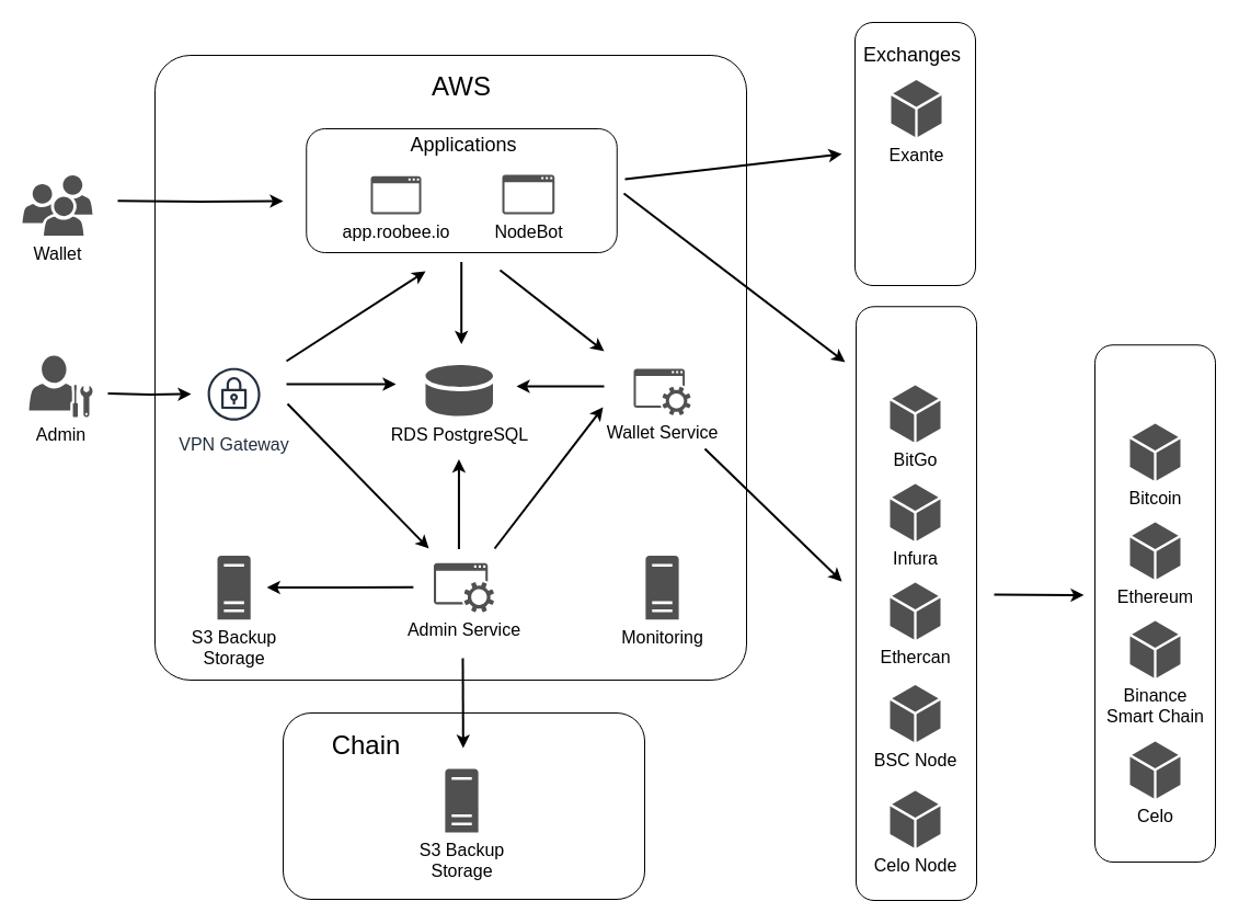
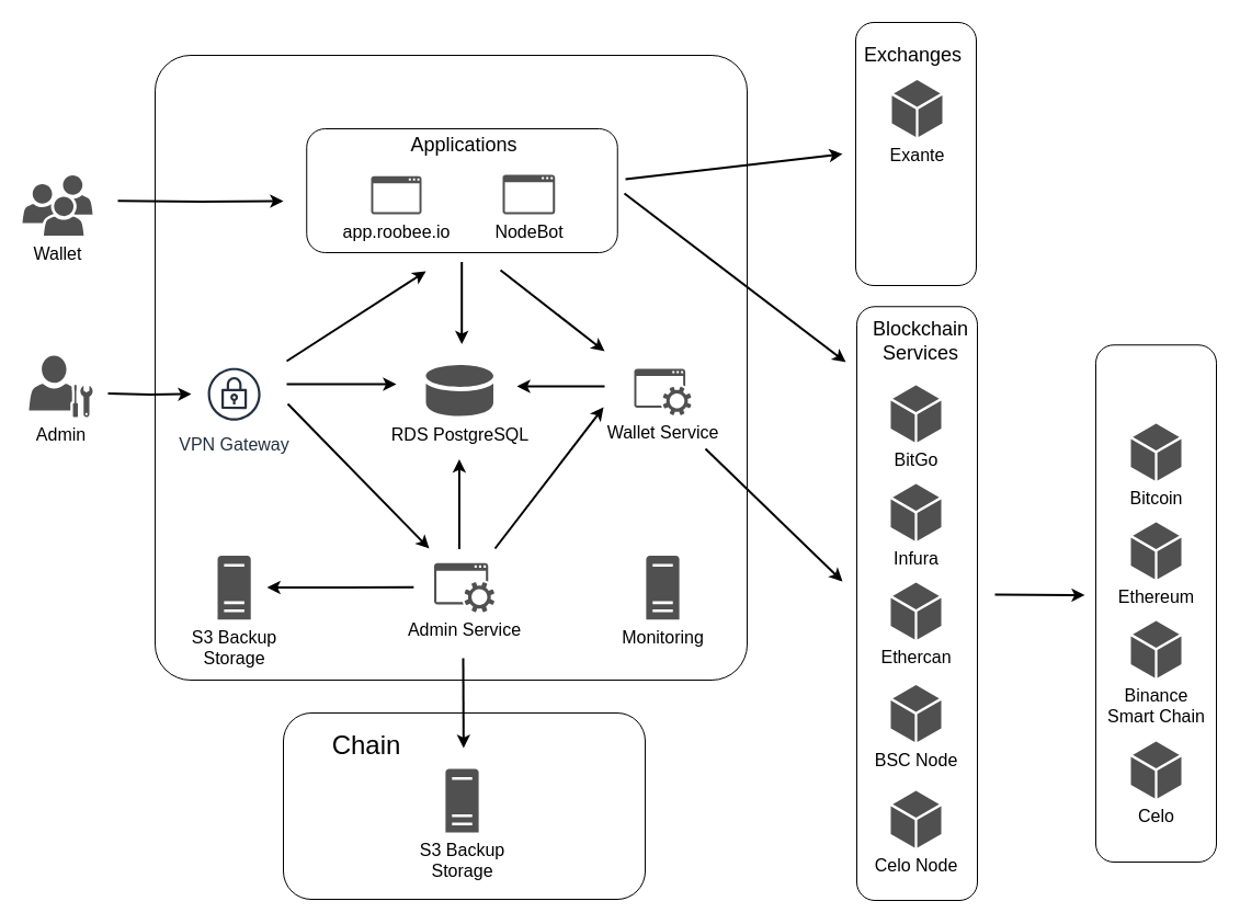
- <mxCell id="24" value="&lt;font style=&quot;font-size: 24px;&quot;&gt;AWS&lt;/font&gt;" style="text;html=1;strokeColor=none;fillColor=none;align=center;verticalAlign=middle;whiteSpace=wrap;rounded=0;" vertex="1" parent="1"><mxGeometry x="371" y="58.25" width="100" height="41.75" as="geometry" /></mxCell>
+ <mxCell id="18" value="&lt;font style=&quot;font-size: 18px;&quot;&gt;Blockchain Services&lt;/font&gt;" style="text;html=1;strokeColor=none;fillColor=none;align=center;verticalAlign=middle;whiteSpace=wrap;rounded=0;" vertex="1" parent="1"><mxGeometry x="786.5" y="291" width="105" height="40" as="geometry" /></mxCell>
